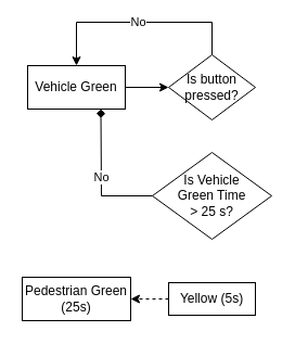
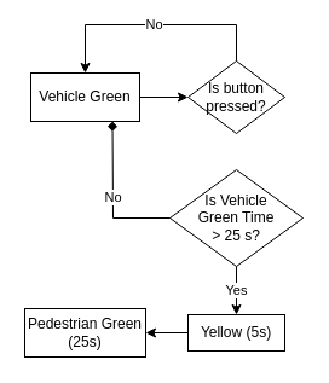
+ <mxCell id="10" value="Yes" style="endArrow=classic;html=1;rounded=0;exitX=0.5;exitY=1;exitDx=0;exitDy=0;entryX=0.5;entryY=0;entryDx=0;entryDy=0;" edge="1" parent="1" source="4" target="5"><mxGeometry width="50" height="50" relative="1" as="geometry"><mxPoint x="205" y="130" as="sourcePoint" /><mxPoint x="205" y="160" as="targetPoint" /></mxGeometry></mxCell>
- <mxCell id="11" value="" style="endArrow=classic;html=1;rounded=0;exitX=0;exitY=0.5;exitDx=0;exitDy=0;entryX=1;entryY=0.5;entryDx=0;entryDy=0;dashed=1;" edge="1" parent="1" source="5" target="6"><mxGeometry width="50" height="50" relative="1" as="geometry"><mxPoint x="225" y="340" as="sourcePoint" /><mxPoint x="275" y="290" as="targetPoint" /></mxGeometry></mxCell>
+ <mxCell id="11" value="" style="endArrow=classic;html=1;rounded=0;exitX=0;exitY=0.5;exitDx=0;exitDy=0;entryX=1;entryY=0.5;entryDx=0;entryDy=0;" edge="1" parent="1" source="5" target="6"><mxGeometry width="50" height="50" relative="1" as="geometry"><mxPoint x="225" y="340" as="sourcePoint" /><mxPoint x="275" y="290" as="targetPoint" /></mxGeometry></mxCell>
